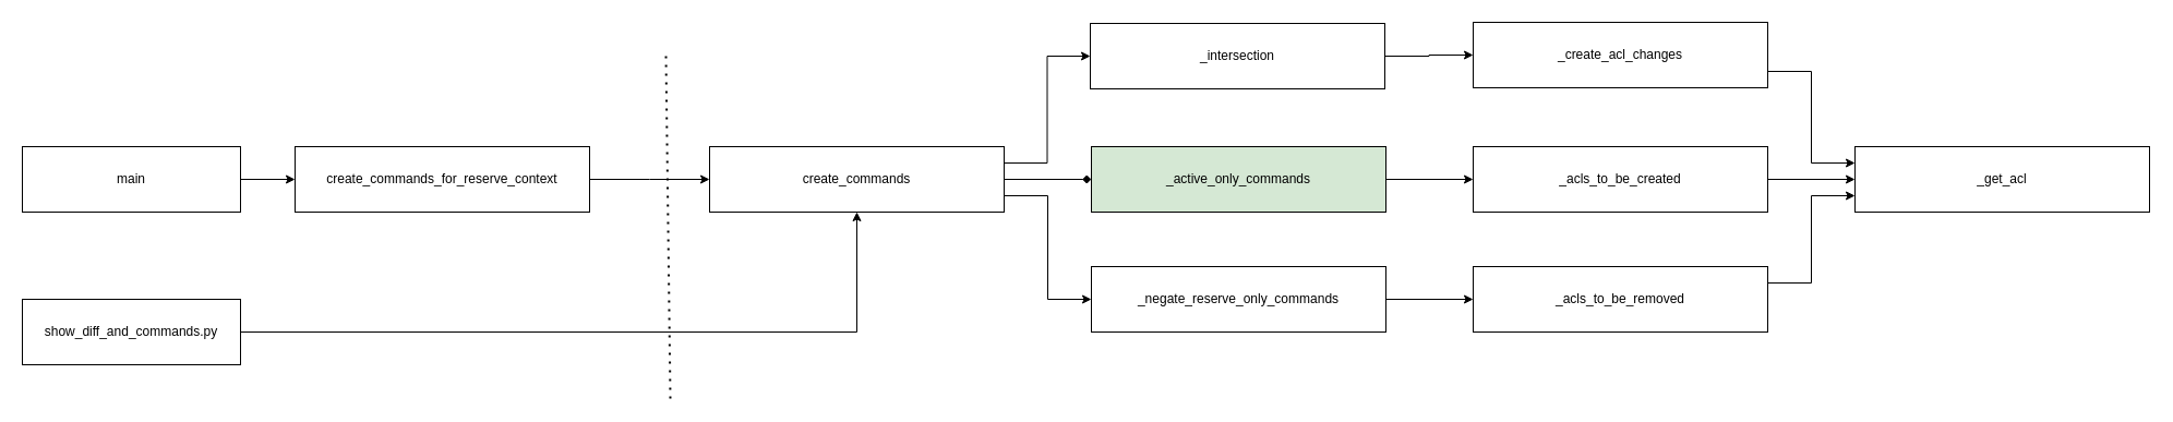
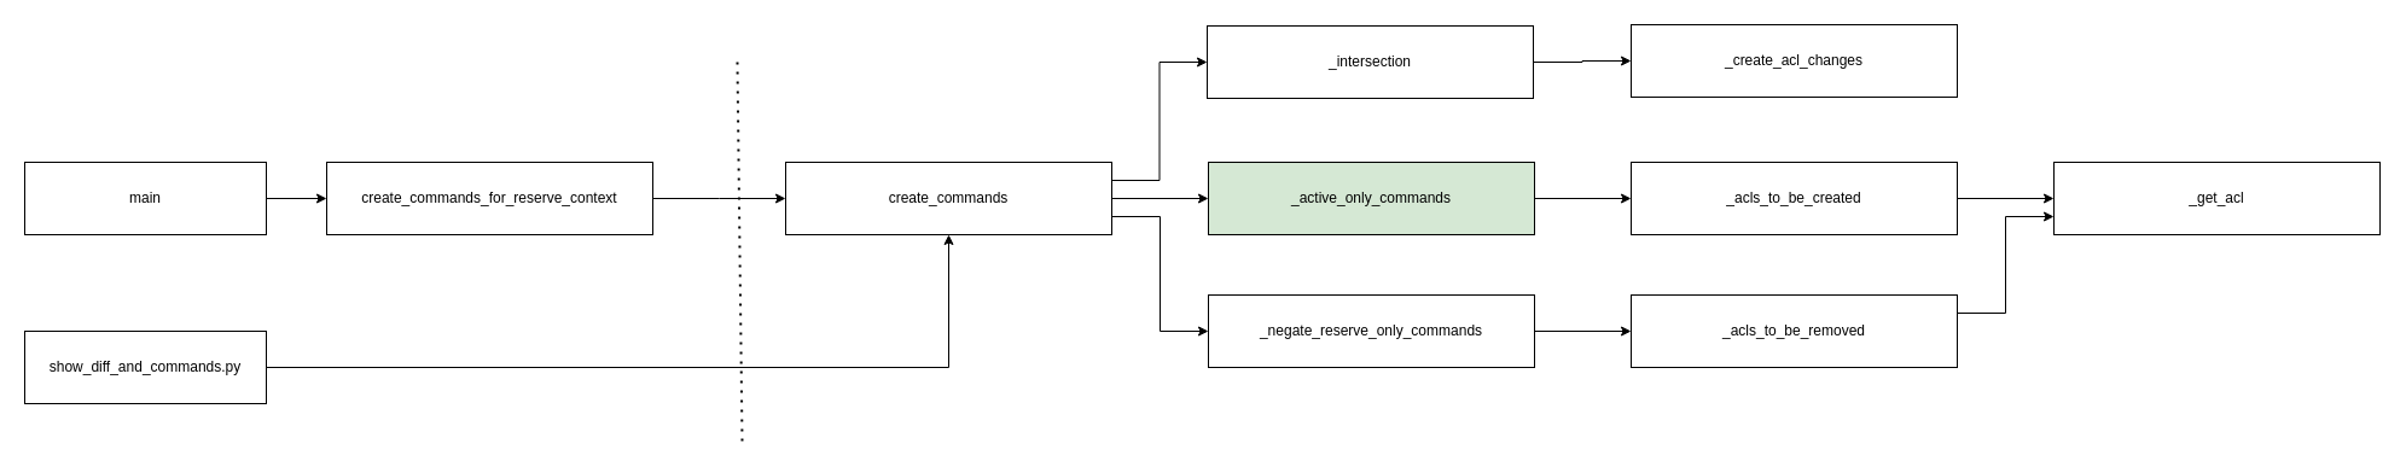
- <mxCell id="14" style="edgeStyle=orthogonalEdgeStyle;rounded=0;orthogonalLoop=1;jettySize=auto;html=1;exitX=1;exitY=0.75;exitDx=0;exitDy=0;entryX=0;entryY=0.25;entryDx=0;entryDy=0;" edge="1" parent="1" source="15" target="24"><mxGeometry relative="1" as="geometry" /></mxCell>
- <mxCell id="6" value="" style="edgeStyle=orthogonalEdgeStyle;rounded=0;orthogonalLoop=1;jettySize=auto;html=1;endArrow=diamond;" edge="1" parent="1" source="9" target="17"><mxGeometry relative="1" as="geometry" /></mxCell>
+ <mxCell id="6" value="" style="edgeStyle=orthogonalEdgeStyle;rounded=0;orthogonalLoop=1;jettySize=auto;html=1;" edge="1" parent="1" source="9" target="17"><mxGeometry relative="1" as="geometry" /></mxCell>
